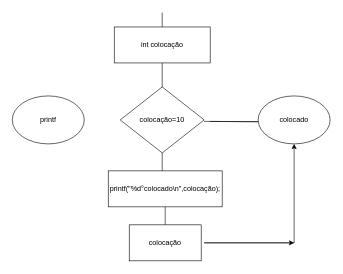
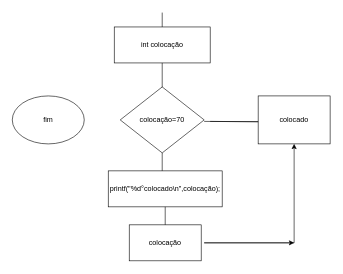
- <mxCell id="8" value="printf" style="ellipse;whiteSpace=wrap;html=1;" vertex="1" parent="1"><mxGeometry x="20" y="159" width="120" height="80" as="geometry" /></mxCell>
+ <mxCell id="8" value="fim" style="ellipse;whiteSpace=wrap;html=1;" vertex="1" parent="1"><mxGeometry x="20" y="159" width="120" height="80" as="geometry" /></mxCell>
- <mxCell id="5" value="colocação=10" style="rhombus;whiteSpace=wrap;html=1;" vertex="1" parent="1"><mxGeometry x="200" y="144" width="140" height="110" as="geometry" /></mxCell>
+ <mxCell id="5" value="colocação=70" style="rhombus;whiteSpace=wrap;html=1;" vertex="1" parent="1"><mxGeometry x="200" y="144" width="140" height="110" as="geometry" /></mxCell>
- <mxCell id="9" value="colocado" style="ellipse;whiteSpace=wrap;html=1;" vertex="1" parent="1"><mxGeometry x="430" y="159" width="120" height="80" as="geometry" /></mxCell>
+ <mxCell id="9" value="colocado" style="whiteSpace=wrap;html=1;rounded=0;" vertex="1" parent="1"><mxGeometry x="430" y="159" width="120" height="80" as="geometry" /></mxCell>
